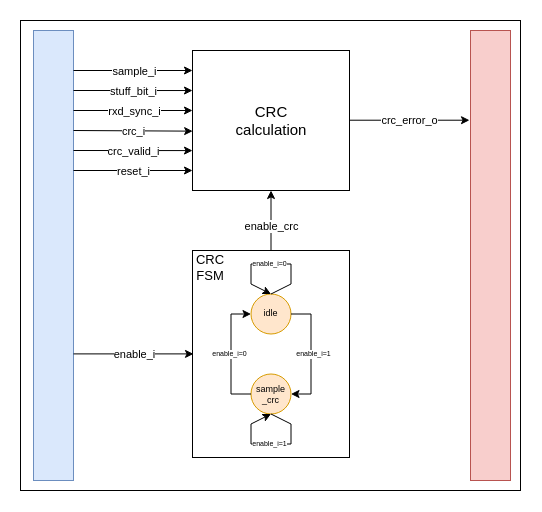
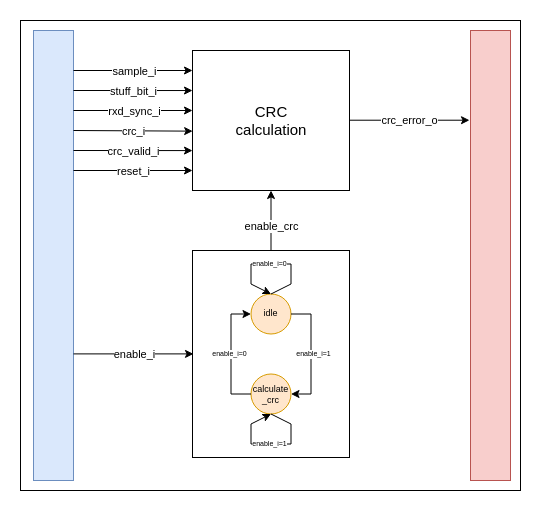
- <mxCell id="38" value="CRC&lt;div&gt;FSM&lt;/div&gt;" style="text;strokeColor=none;align=center;fillColor=none;html=1;verticalAlign=middle;whiteSpace=wrap;rounded=0;container=0;fontSize=13;" parent="1" vertex="1"><mxGeometry x="192.003" y="255.005" width="36.231" height="24.828" as="geometry" /></mxCell>
- <mxCell id="33" value="&lt;font&gt;sample&lt;/font&gt;&lt;div&gt;&lt;font&gt;_crc&lt;/font&gt;&lt;/div&gt;" style="text;html=1;align=center;verticalAlign=middle;whiteSpace=wrap;rounded=0;labelPosition=center;verticalLabelPosition=middle;fontSize=9;" parent="1" vertex="1"><mxGeometry x="256.25" y="382.5" width="28.5" height="23.99" as="geometry" /></mxCell>
+ <mxCell id="33" value="&lt;font&gt;calculate&lt;/font&gt;&lt;div&gt;&lt;font&gt;_crc&lt;/font&gt;&lt;/div&gt;" style="text;html=1;align=center;verticalAlign=middle;whiteSpace=wrap;rounded=0;labelPosition=center;verticalLabelPosition=middle;fontSize=9;" parent="1" vertex="1"><mxGeometry x="256.25" y="382.5" width="28.5" height="23.99" as="geometry" /></mxCell>
